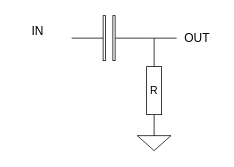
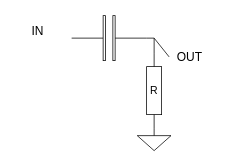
- <mxCell id="6" value="&lt;font style=&quot;font-size: 16px;&quot;&gt;OUT&lt;/font&gt;" style="text;html=1;whiteSpace=wrap;strokeColor=none;fillColor=none;align=center;verticalAlign=middle;rounded=0;" vertex="1" parent="1"><mxGeometry x="235" y="35" width="55" height="30" as="geometry" /></mxCell>
+ <mxCell id="6" value="&lt;font style=&quot;font-size: 16px;&quot;&gt;OUT&lt;/font&gt;" style="text;html=1;whiteSpace=wrap;strokeColor=none;fillColor=none;align=center;verticalAlign=middle;rounded=0;" vertex="1" parent="1"><mxGeometry x="225" y="60" width="55" height="30" as="geometry" /></mxCell>
